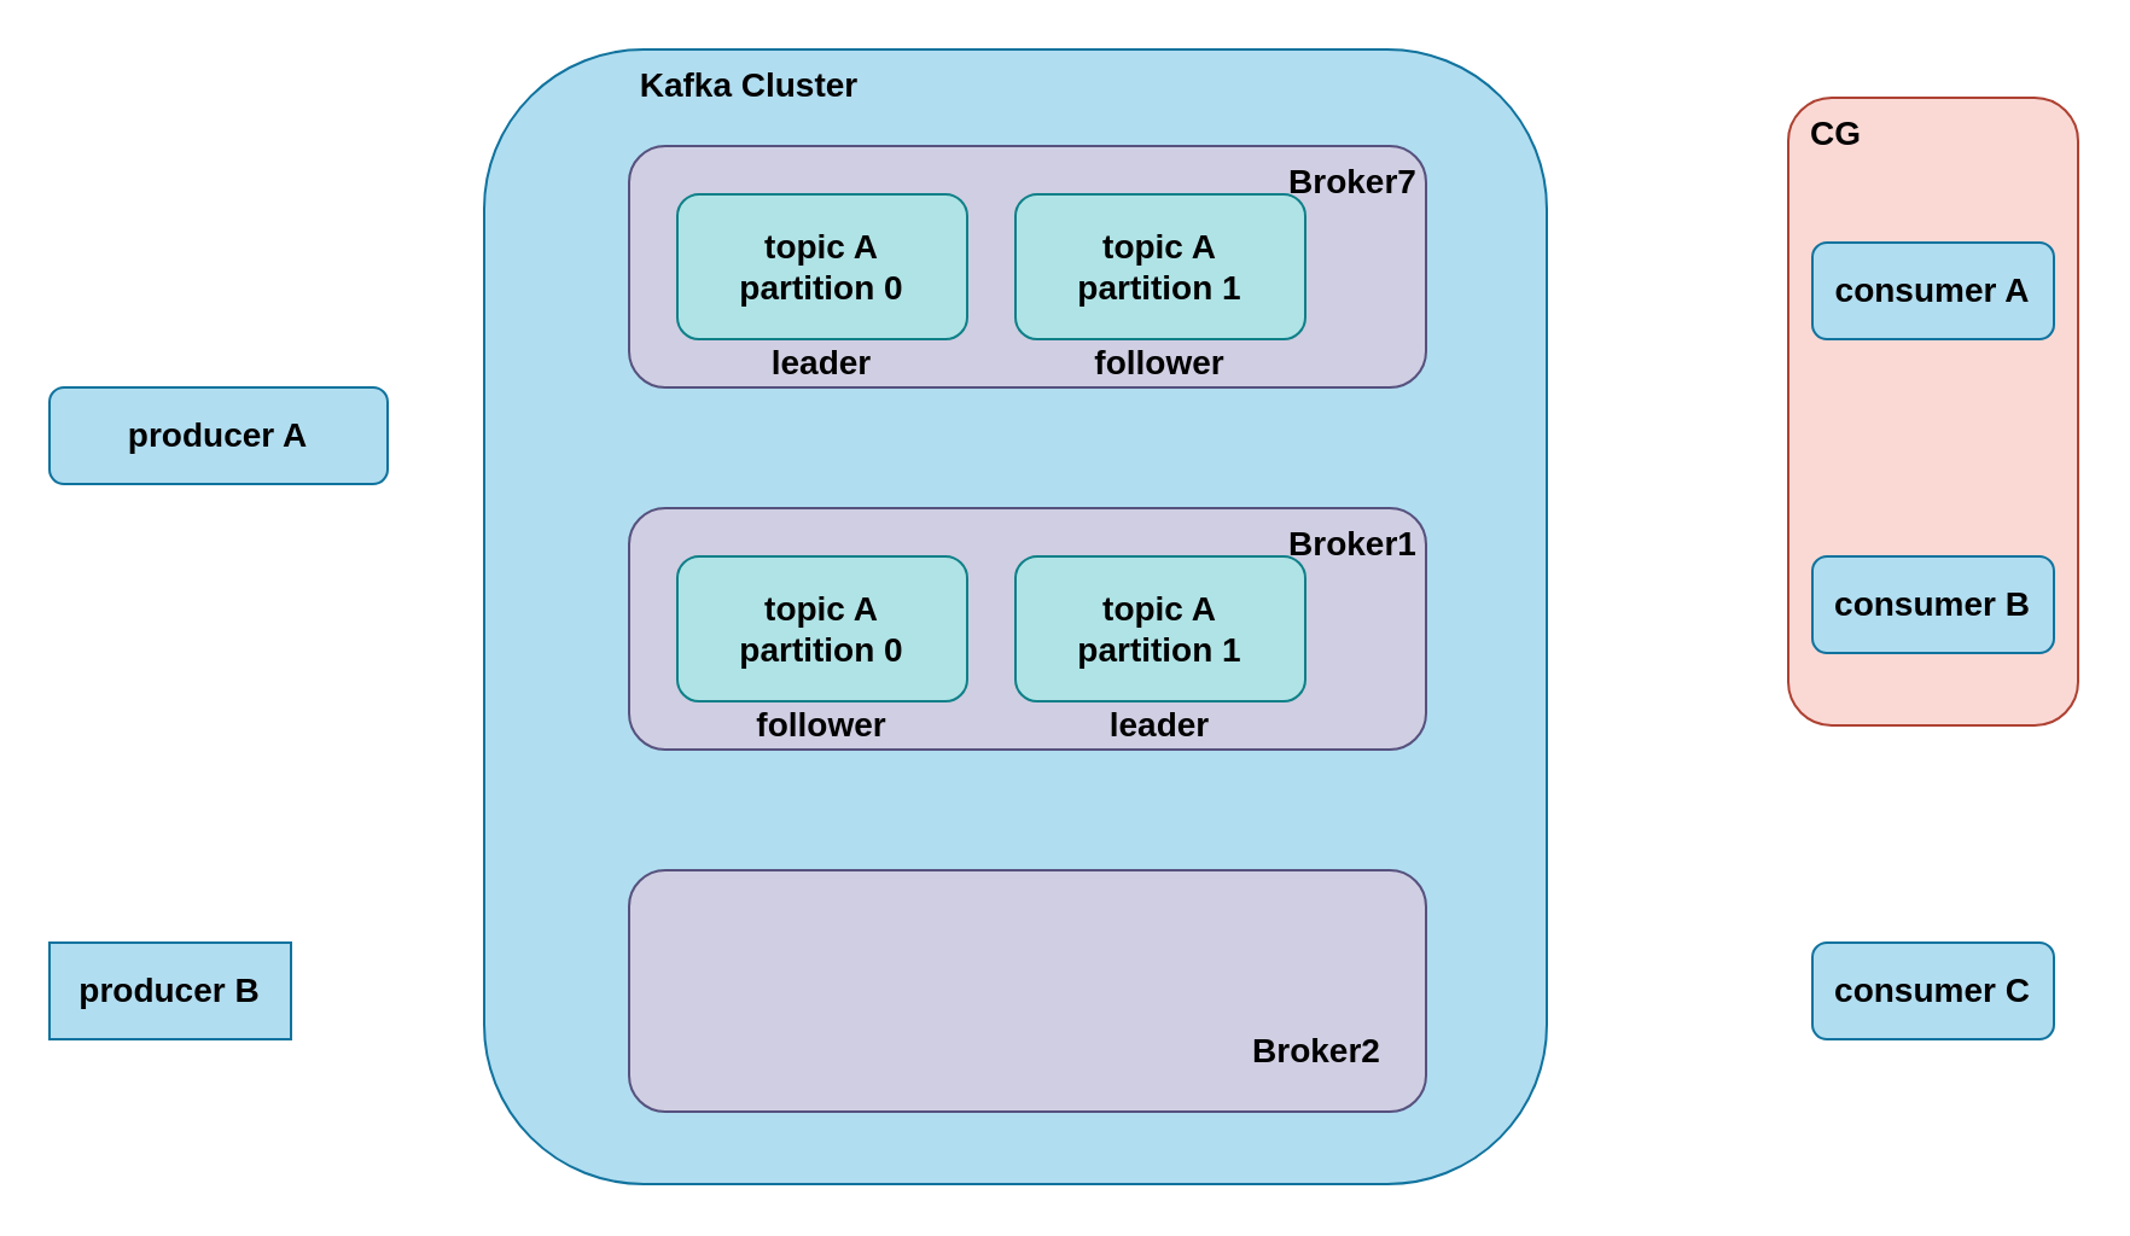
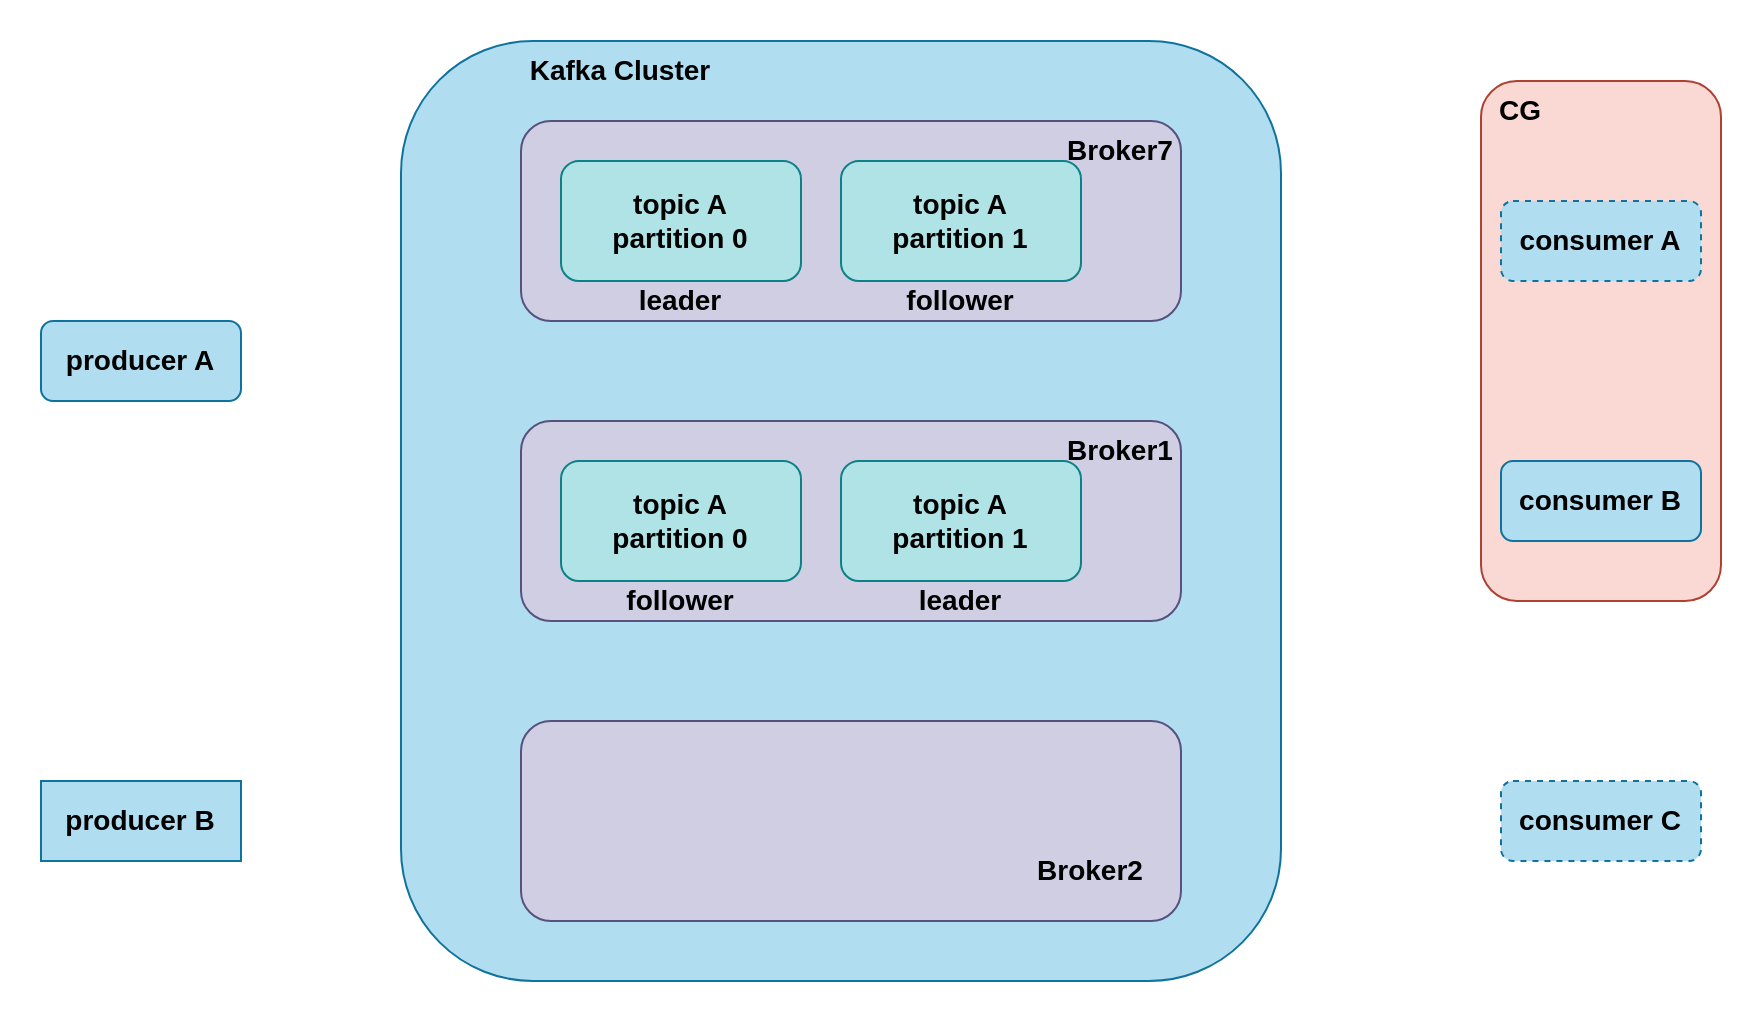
- <mxCell id="12" value="&lt;b&gt;consumer A&lt;/b&gt;" style="rounded=1;whiteSpace=wrap;html=1;fontSize=14;fillColor=#b1ddf0;strokeColor=#10739e;" vertex="1" parent="1"><mxGeometry x="750" y="100" width="100" height="40" as="geometry" /></mxCell>
+ <mxCell id="12" value="&lt;b&gt;consumer A&lt;/b&gt;" style="rounded=1;whiteSpace=wrap;html=1;fontSize=14;fillColor=#b1ddf0;strokeColor=#10739e;dashed=1;" vertex="1" parent="1"><mxGeometry x="750" y="100" width="100" height="40" as="geometry" /></mxCell>
- <mxCell id="15" value="&lt;span&gt;&lt;b&gt;producer A&lt;/b&gt;&lt;/span&gt;" style="rounded=1;whiteSpace=wrap;html=1;fontSize=14;fillColor=#b1ddf0;strokeColor=#10739e;" vertex="1" parent="1"><mxGeometry x="20" y="160" width="140" height="40" as="geometry" /></mxCell>
+ <mxCell id="15" value="&lt;span&gt;&lt;b&gt;producer A&lt;/b&gt;&lt;/span&gt;" style="rounded=1;whiteSpace=wrap;html=1;fontSize=14;fillColor=#b1ddf0;strokeColor=#10739e;" vertex="1" parent="1"><mxGeometry x="20" y="160" width="100" height="40" as="geometry" /></mxCell>
- <mxCell id="14" value="&lt;span&gt;&lt;b&gt;consumer C&lt;/b&gt;&lt;/span&gt;" style="rounded=1;whiteSpace=wrap;html=1;fontSize=14;fillColor=#b1ddf0;strokeColor=#10739e;" vertex="1" parent="1"><mxGeometry x="750" y="390" width="100" height="40" as="geometry" /></mxCell>
+ <mxCell id="14" value="&lt;span&gt;&lt;b&gt;consumer C&lt;/b&gt;&lt;/span&gt;" style="rounded=1;whiteSpace=wrap;html=1;fontSize=14;fillColor=#b1ddf0;strokeColor=#10739e;dashed=1;" vertex="1" parent="1"><mxGeometry x="750" y="390" width="100" height="40" as="geometry" /></mxCell>
